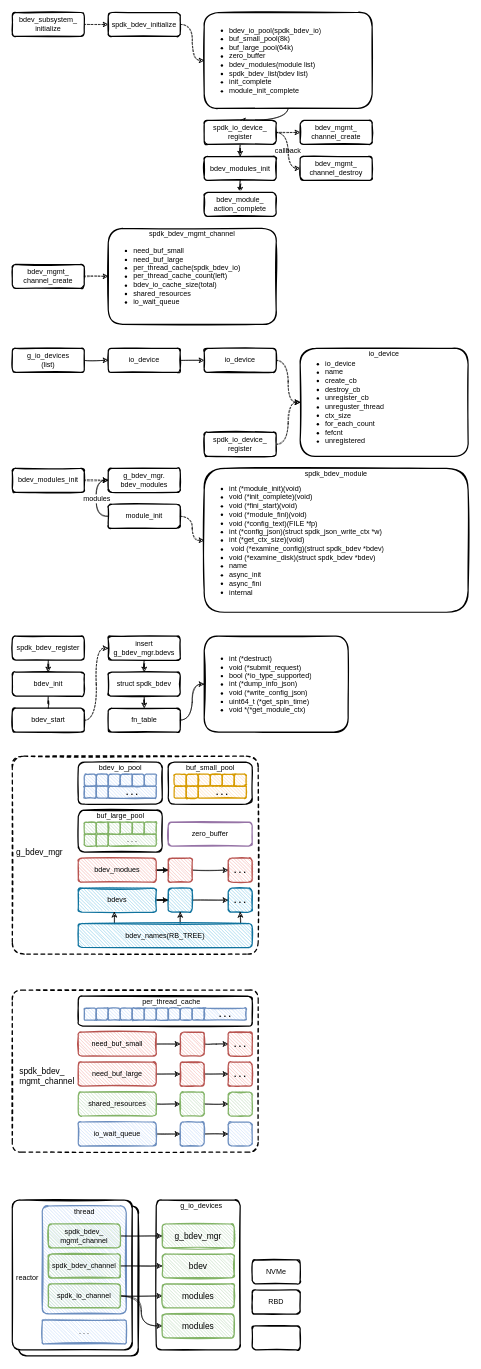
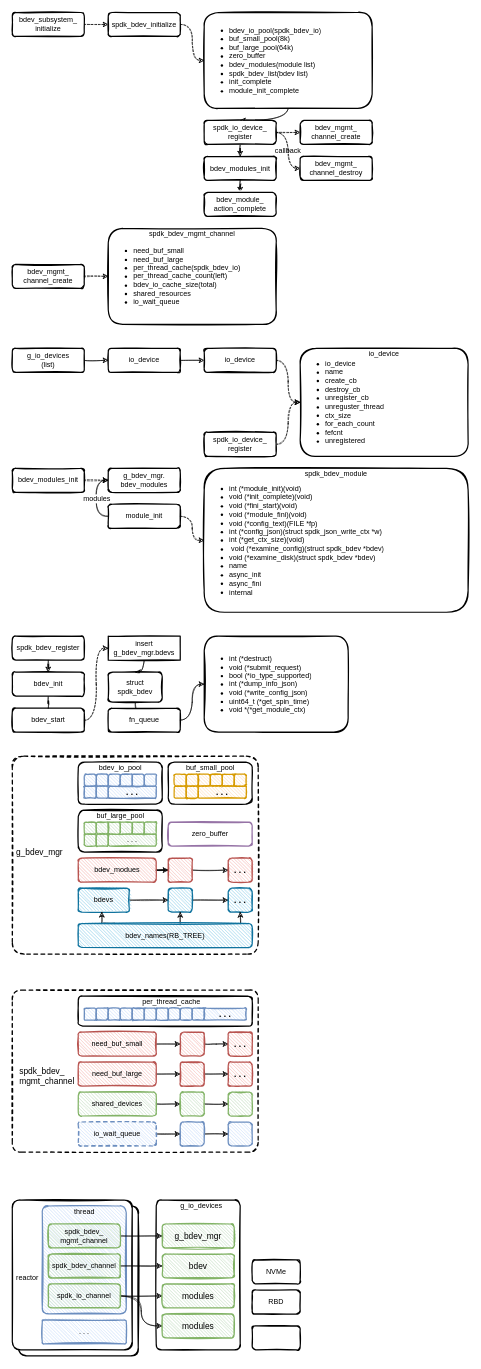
- <mxCell id="55" value="insert&lt;br&gt;g_bdev_mgr.bdevs" style="rounded=1;whiteSpace=wrap;html=1;strokeWidth=2;fillWeight=4;hachureGap=8;hachureAngle=45;sketch=1;shadow=0;fontSize=12;fontColor=#000000;fillColor=#FFFFFF;" parent="1" vertex="1"><mxGeometry x="180" y="1060" width="120" height="40" as="geometry" /></mxCell>
+ <mxCell id="55" value="insert&lt;br&gt;g_bdev_mgr.bdevs" style="whiteSpace=wrap;html=1;strokeWidth=2;fillWeight=4;hachureGap=8;hachureAngle=45;sketch=1;shadow=0;fontSize=12;fontColor=#000000;fillColor=#FFFFFF;rounded=0;" parent="1" vertex="1"><mxGeometry x="180" y="1060" width="120" height="40" as="geometry" /></mxCell>
- <mxCell id="62" value="struct spdk_bdev" style="rounded=1;whiteSpace=wrap;html=1;strokeWidth=2;fillWeight=4;hachureGap=8;hachureAngle=45;sketch=1;shadow=0;fontSize=12;fontColor=#000000;fillColor=#FFFFFF;" parent="1" vertex="1"><mxGeometry x="180" y="1120" width="120" height="40" as="geometry" /></mxCell>
+ <mxCell id="62" value="struct spdk_bdev" style="rounded=1;whiteSpace=wrap;html=1;strokeWidth=2;fillWeight=4;hachureGap=8;hachureAngle=45;sketch=1;shadow=0;fontSize=12;fontColor=#000000;fillColor=#FFFFFF;" parent="1" vertex="1"><mxGeometry x="180" y="1120" width="90" height="50" as="geometry" /></mxCell>
- <mxCell id="64" value="fn_table" style="rounded=1;whiteSpace=wrap;html=1;strokeWidth=2;fillWeight=4;hachureGap=8;hachureAngle=45;sketch=1;shadow=0;fontSize=12;fontColor=#000000;fillColor=#FFFFFF;" parent="1" vertex="1"><mxGeometry x="180" y="1180" width="120" height="40" as="geometry" /></mxCell>
+ <mxCell id="64" value="fn_queue" style="rounded=1;whiteSpace=wrap;html=1;strokeWidth=2;fillWeight=4;hachureGap=8;hachureAngle=45;sketch=1;shadow=0;fontSize=12;fontColor=#000000;fillColor=#FFFFFF;" parent="1" vertex="1"><mxGeometry x="180" y="1180" width="120" height="40" as="geometry" /></mxCell>
- <mxCell id="104" value="bdevs" style="rounded=1;whiteSpace=wrap;html=1;strokeWidth=2;fillWeight=1;hachureGap=4;hachureAngle=45;sketch=1;shadow=0;fontSize=12;fillColor=#b1ddf0;strokeColor=#10739e;" parent="1" vertex="1"><mxGeometry x="130" y="1480" width="130" height="40" as="geometry" /></mxCell>
+ <mxCell id="104" value="bdevs" style="rounded=1;whiteSpace=wrap;html=1;strokeWidth=2;fillWeight=1;hachureGap=4;hachureAngle=45;sketch=1;shadow=0;fontSize=12;fillColor=#b1ddf0;strokeColor=#10739e;" parent="1" vertex="1"><mxGeometry x="130" y="1480" width="85" height="40" as="geometry" /></mxCell>
- <mxCell id="131" value="shared_resources" style="rounded=1;whiteSpace=wrap;html=1;strokeWidth=2;fillWeight=1;hachureGap=4;hachureAngle=45;sketch=1;shadow=0;fontSize=12;fillColor=#d5e8d4;strokeColor=#82b366;" parent="1" vertex="1"><mxGeometry x="130" y="1820" width="130" height="40" as="geometry" /></mxCell>
+ <mxCell id="131" value="shared_devices" style="rounded=1;whiteSpace=wrap;html=1;strokeWidth=2;fillWeight=1;hachureGap=4;hachureAngle=45;sketch=1;shadow=0;fontSize=12;fillColor=#d5e8d4;strokeColor=#82b366;" parent="1" vertex="1"><mxGeometry x="130" y="1820" width="130" height="40" as="geometry" /></mxCell>
- <mxCell id="135" value="io_wait_queue" style="rounded=1;whiteSpace=wrap;html=1;strokeWidth=2;fillWeight=1;hachureGap=4;hachureAngle=45;sketch=1;shadow=0;fontSize=12;fillColor=#dae8fc;strokeColor=#6c8ebf;" parent="1" vertex="1"><mxGeometry x="130" y="1870" width="130" height="40" as="geometry" /></mxCell>
+ <mxCell id="135" value="io_wait_queue" style="rounded=1;whiteSpace=wrap;html=1;strokeWidth=2;fillWeight=1;hachureGap=4;hachureAngle=45;sketch=1;shadow=0;fontSize=12;fillColor=#dae8fc;strokeColor=#6c8ebf;dashed=1;" parent="1" vertex="1"><mxGeometry x="130" y="1870" width="130" height="40" as="geometry" /></mxCell>
